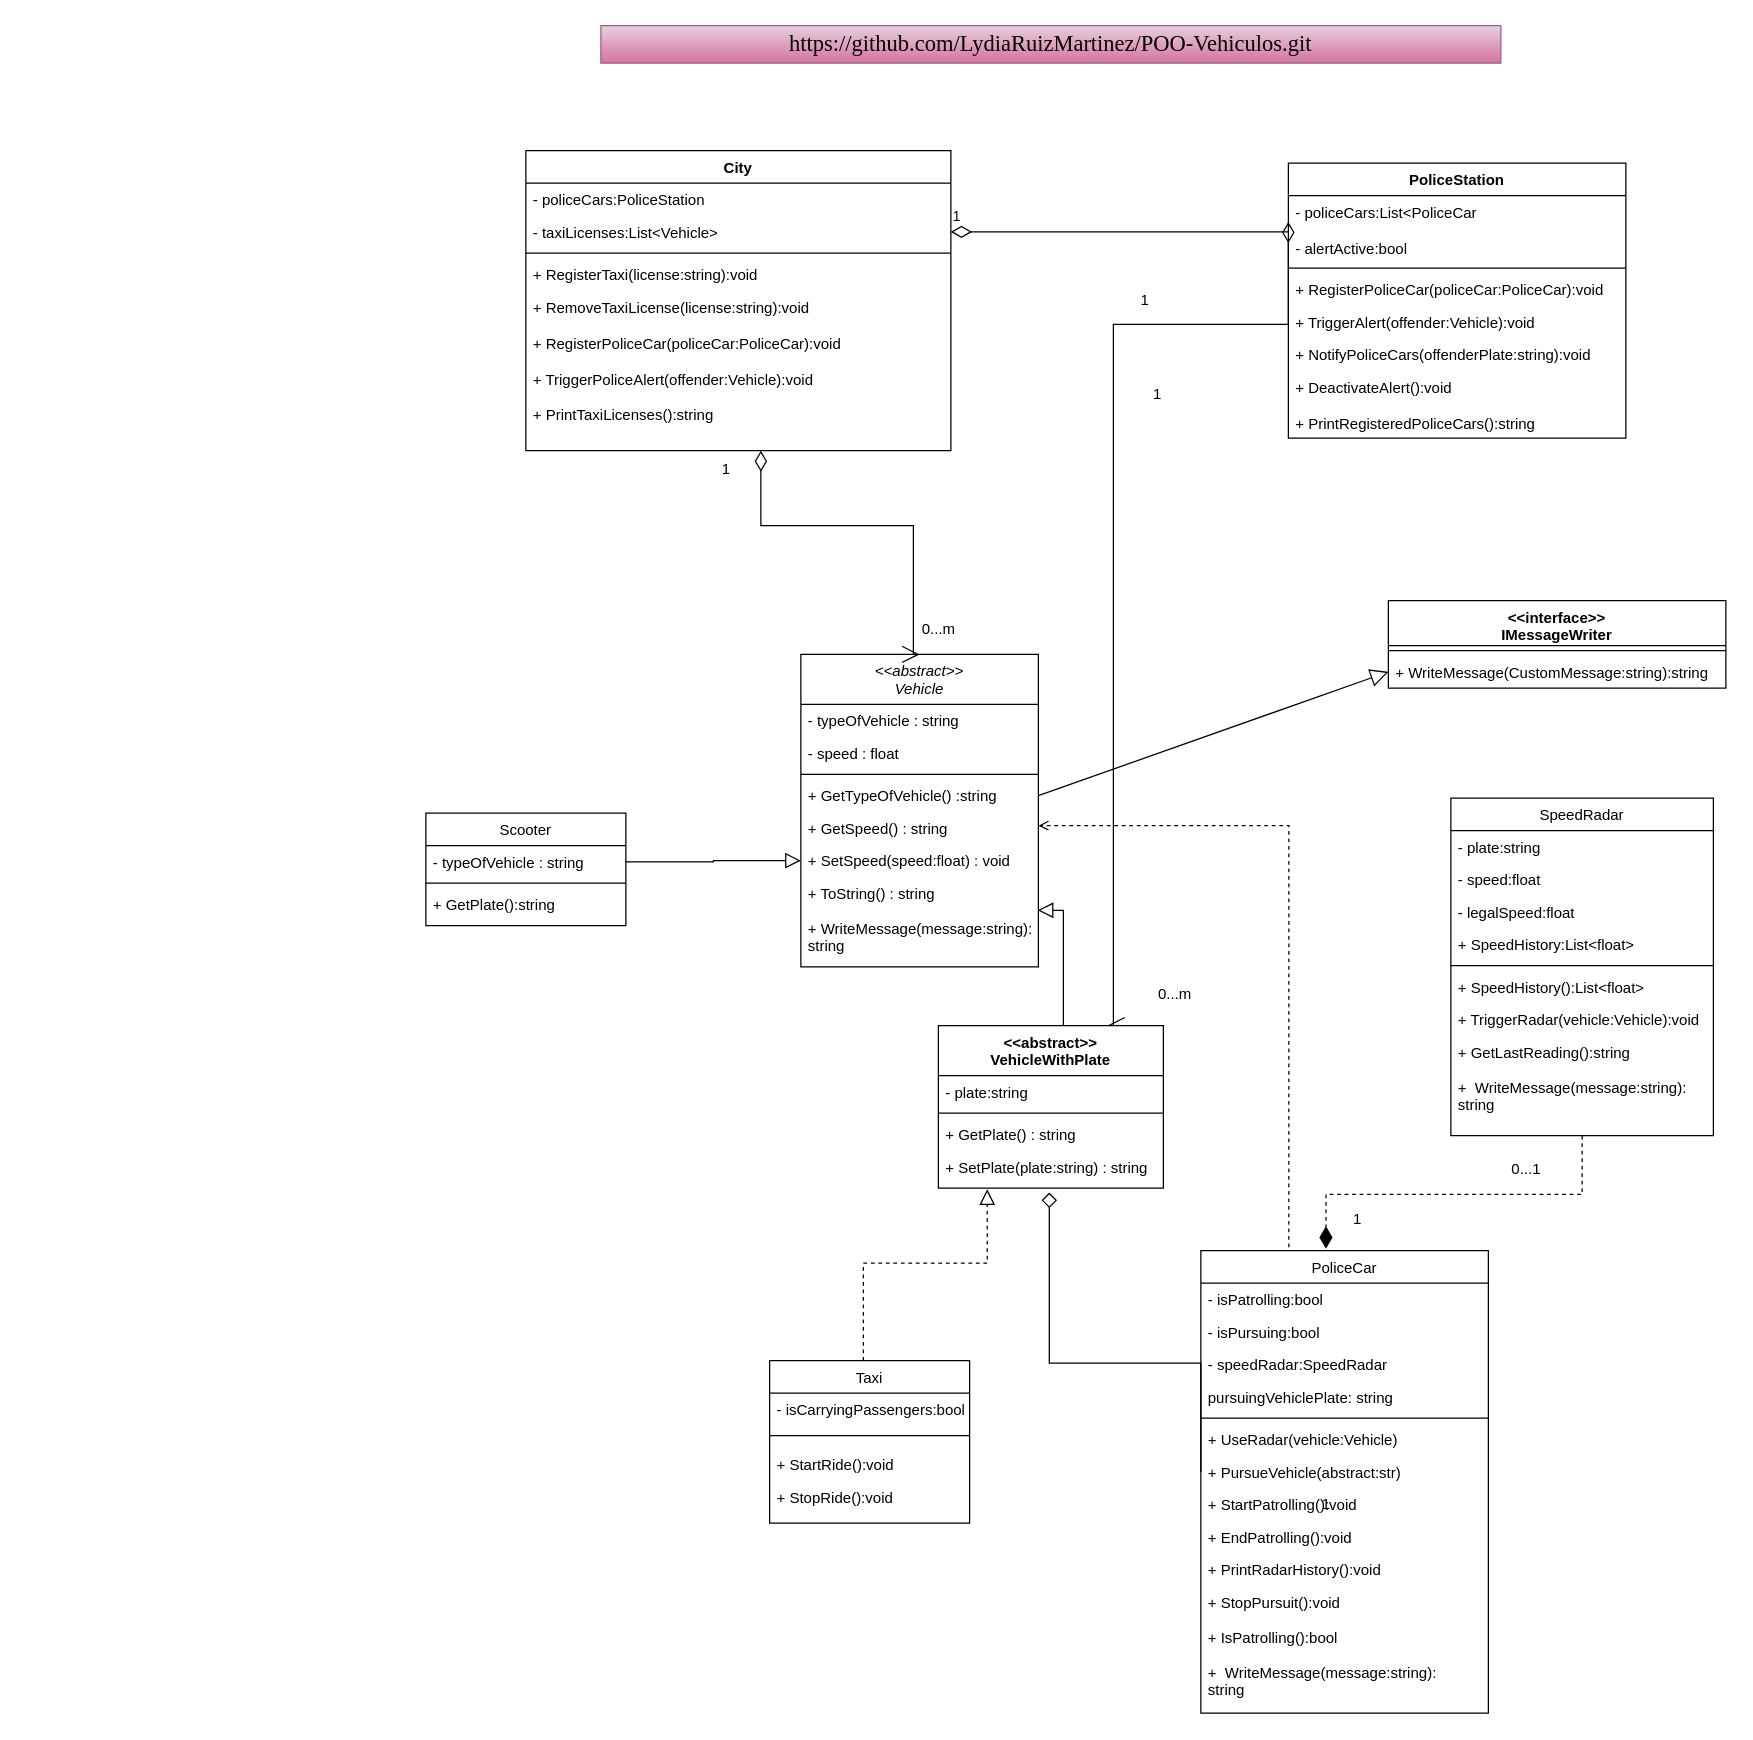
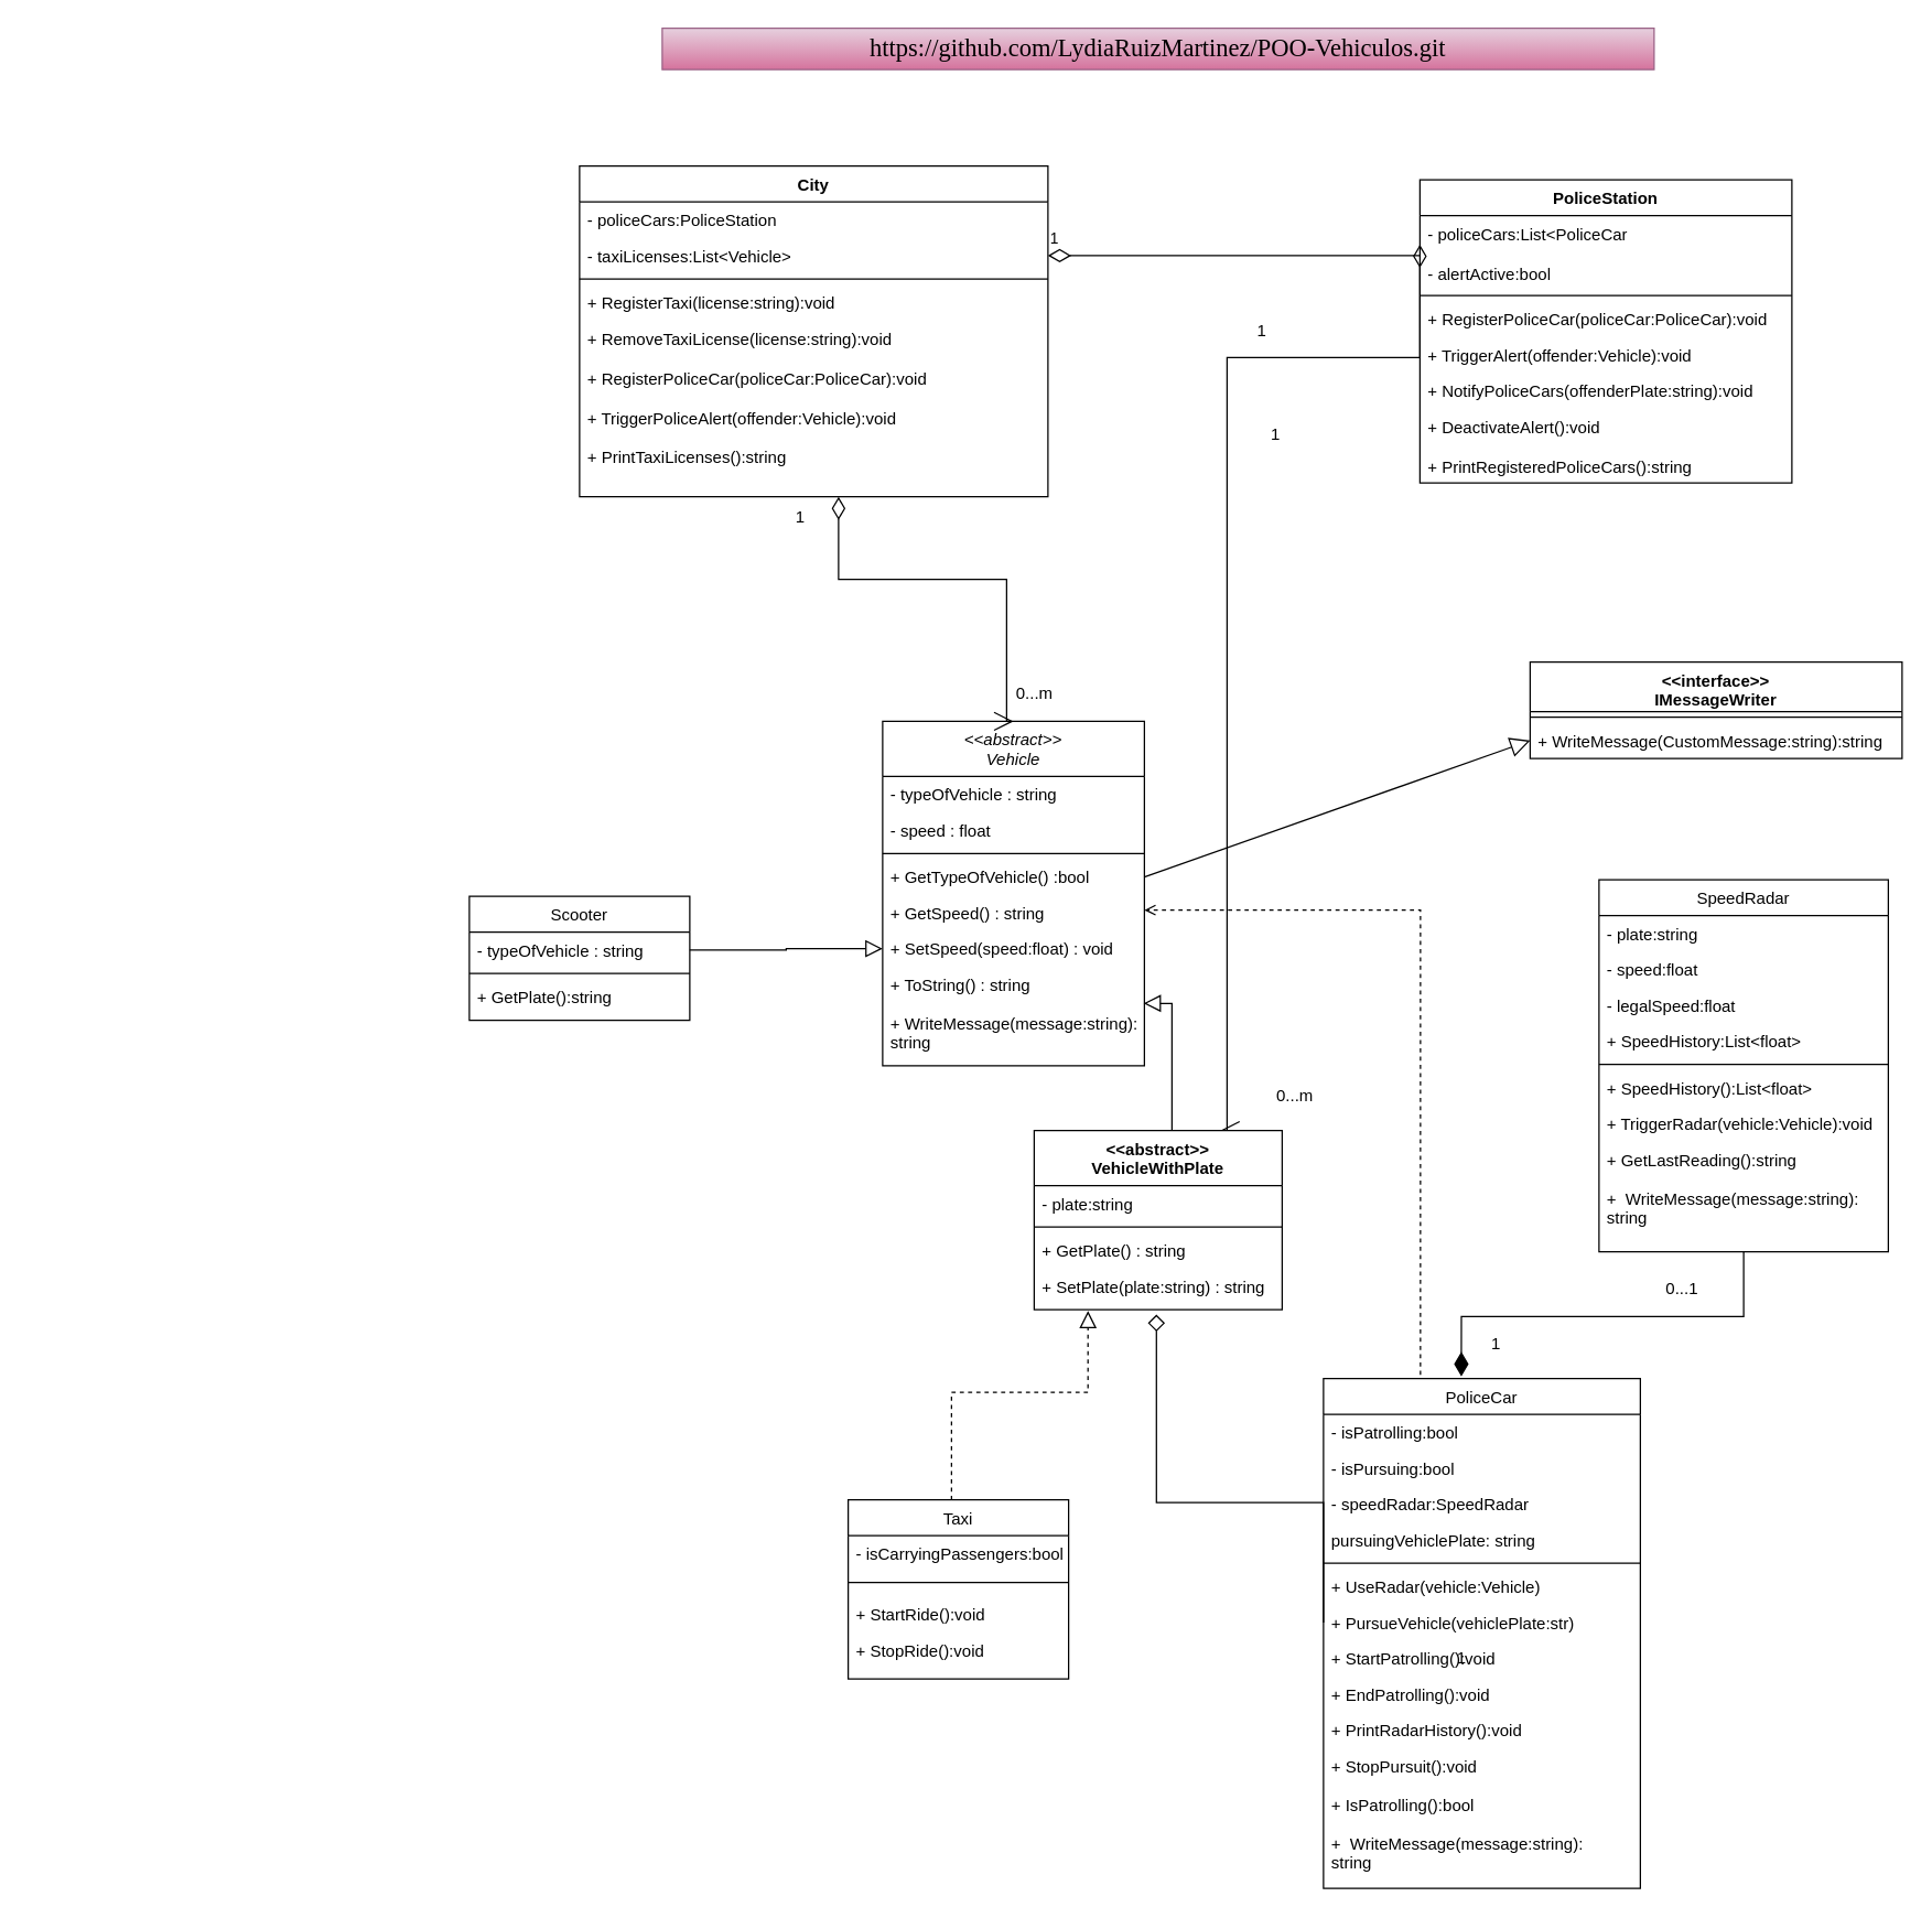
- <mxCell id="6" value="+ GetTypeOfVehicle() :string" style="text;align=left;verticalAlign=top;spacingLeft=4;spacingRight=4;overflow=hidden;rotatable=0;points=[[0,0.5],[1,0.5]];portConstraint=eastwest;" parent="2" vertex="1"><mxGeometry y="100" width="190" height="26" as="geometry" /></mxCell>
+ <mxCell id="6" value="+ GetTypeOfVehicle() :bool" style="text;align=left;verticalAlign=top;spacingLeft=4;spacingRight=4;overflow=hidden;rotatable=0;points=[[0,0.5],[1,0.5]];portConstraint=eastwest;" parent="2" vertex="1"><mxGeometry y="100" width="190" height="26" as="geometry" /></mxCell>
- <mxCell id="29" style="edgeStyle=orthogonalEdgeStyle;rounded=0;orthogonalLoop=1;jettySize=auto;html=1;endArrow=diamondThin;endFill=1;startSize=6;endSize=15;entryX=0.435;entryY=-0.004;entryDx=0;entryDy=0;entryPerimeter=0;dashed=1;" parent="1" source="30" target="17" edge="1"><mxGeometry relative="1" as="geometry"><mxPoint x="1060" y="990" as="targetPoint" /><Array as="points"><mxPoint x="1060" y="955" /></Array></mxGeometry></mxCell>
+ <mxCell id="29" style="edgeStyle=orthogonalEdgeStyle;rounded=0;orthogonalLoop=1;jettySize=auto;html=1;endArrow=diamondThin;endFill=1;startSize=6;endSize=15;entryX=0.435;entryY=-0.004;entryDx=0;entryDy=0;entryPerimeter=0;" parent="1" source="30" target="17" edge="1"><mxGeometry relative="1" as="geometry"><mxPoint x="1060" y="990" as="targetPoint" /><Array as="points"><mxPoint x="1060" y="955" /></Array></mxGeometry></mxCell>
- <mxCell id="24" value="+ PursueVehicle(abstract:str)" style="text;align=left;verticalAlign=top;spacingLeft=4;spacingRight=4;overflow=hidden;rotatable=0;points=[[0,0.5],[1,0.5]];portConstraint=eastwest;" parent="17" vertex="1"><mxGeometry y="164" width="230" height="26" as="geometry" /></mxCell>
+ <mxCell id="24" value="+ PursueVehicle(vehiclePlate:str)" style="text;align=left;verticalAlign=top;spacingLeft=4;spacingRight=4;overflow=hidden;rotatable=0;points=[[0,0.5],[1,0.5]];portConstraint=eastwest;" parent="17" vertex="1"><mxGeometry y="164" width="230" height="26" as="geometry" /></mxCell>
